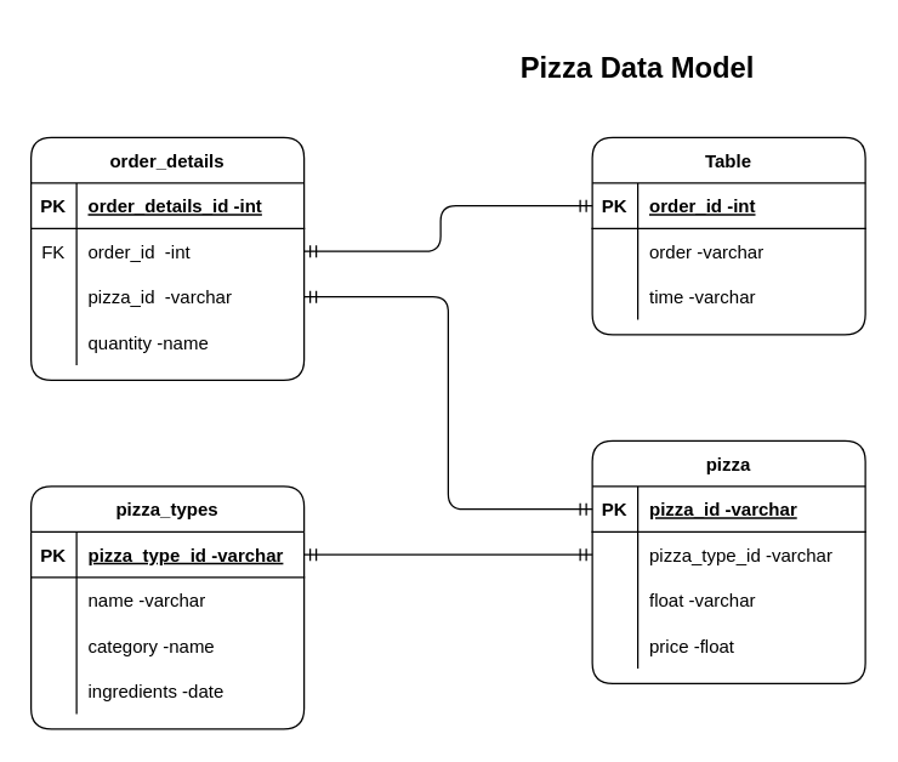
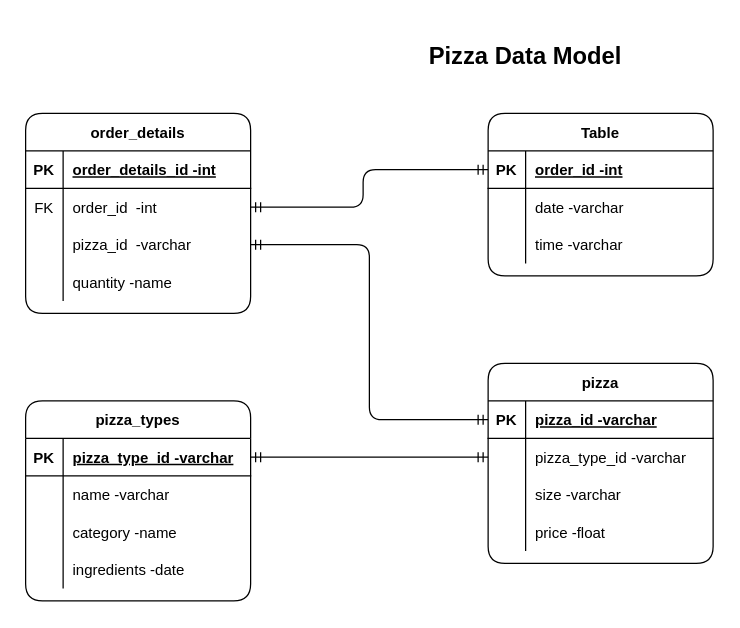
- <mxCell id="21" value="order -varchar" style="shape=partialRectangle;connectable=0;fillColor=none;top=0;left=0;bottom=0;right=0;align=left;spacingLeft=6;overflow=hidden;rounded=1;" parent="19" vertex="1"><mxGeometry x="30" width="150" height="30" as="geometry"><mxRectangle width="150" height="30" as="alternateBounds" /></mxGeometry></mxCell>
+ <mxCell id="21" value="date -varchar" style="shape=partialRectangle;connectable=0;fillColor=none;top=0;left=0;bottom=0;right=0;align=left;spacingLeft=6;overflow=hidden;rounded=1;" parent="19" vertex="1"><mxGeometry x="30" width="150" height="30" as="geometry"><mxRectangle width="150" height="30" as="alternateBounds" /></mxGeometry></mxCell>
- <mxCell id="47" value="float -varchar" style="shape=partialRectangle;connectable=0;fillColor=none;top=0;left=0;bottom=0;right=0;align=left;spacingLeft=6;overflow=hidden;rounded=1;" parent="45" vertex="1"><mxGeometry x="30" width="150" height="30" as="geometry"><mxRectangle width="150" height="30" as="alternateBounds" /></mxGeometry></mxCell>
+ <mxCell id="47" value="size -varchar" style="shape=partialRectangle;connectable=0;fillColor=none;top=0;left=0;bottom=0;right=0;align=left;spacingLeft=6;overflow=hidden;rounded=1;" parent="45" vertex="1"><mxGeometry x="30" width="150" height="30" as="geometry"><mxRectangle width="150" height="30" as="alternateBounds" /></mxGeometry></mxCell>
